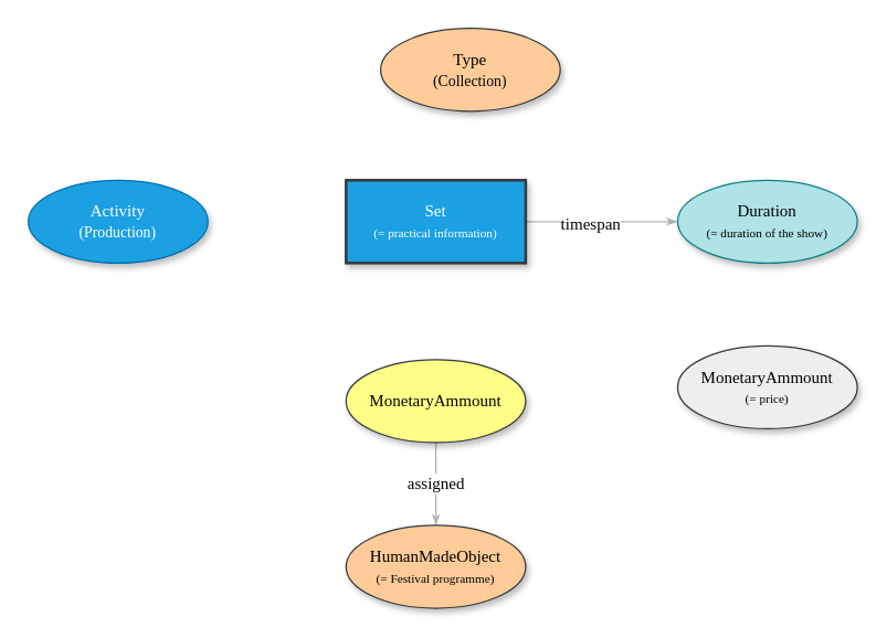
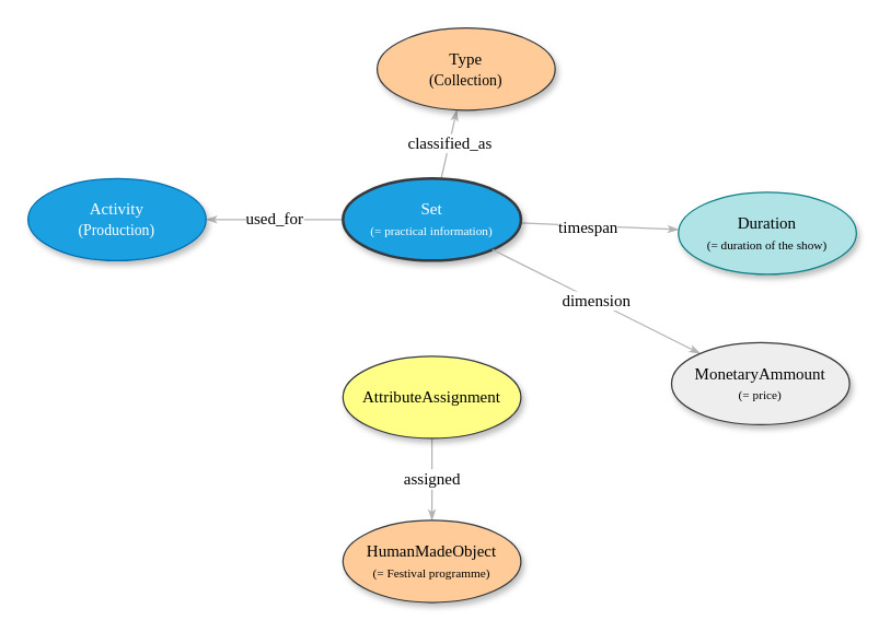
+ <mxCell id="5" value="&lt;span style=&quot;background-color: rgb(255, 255, 255);&quot;&gt;classified_as&lt;/span&gt;" style="edgeStyle=none;rounded=1;html=1;labelBackgroundColor=none;startArrow=none;startFill=0;startSize=5;endArrow=classicThin;endFill=1;endSize=5;jettySize=auto;orthogonalLoop=1;strokeColor=#B3B3B3;strokeWidth=1;fontFamily=Verdana;fontSize=12" parent="1" source="6" target="8" edge="1"><mxGeometry relative="1" as="geometry" /></mxCell>
+ <mxCell id="4" value="&lt;span style=&quot;background-color: rgb(255, 255, 255);&quot;&gt;used_for&lt;/span&gt;" style="edgeStyle=none;rounded=1;html=1;labelBackgroundColor=none;startArrow=none;startFill=0;startSize=5;endArrow=classicThin;endFill=1;endSize=5;jettySize=auto;orthogonalLoop=1;strokeColor=#B3B3B3;strokeWidth=1;fontFamily=Verdana;fontSize=12" parent="1" source="6" target="9" edge="1"><mxGeometry relative="1" as="geometry" /></mxCell>
- <mxCell id="6" value="&lt;span&gt;&lt;font style=&quot;color: rgb(255, 255, 255);&quot;&gt;Set&lt;/font&gt;&lt;/span&gt;&lt;div style=&quot;color: rgb(0, 0, 0);&quot;&gt;&lt;font style=&quot;font-size: 9px; color: rgb(255, 255, 255);&quot;&gt;(= practical information&lt;/font&gt;&lt;span style=&quot;color: light-dark(rgb(255, 255, 255), rgb(18, 18, 18)); font-size: 9px; background-color: transparent;&quot;&gt;)&lt;/span&gt;&lt;/div&gt;" style="whiteSpace=wrap;html=1;shadow=1;comic=0;labelBackgroundColor=none;strokeWidth=2;fontFamily=Verdana;fontSize=12;align=center;fillColor=#1ba1e2;fontColor=#ffffff;strokeColor=#36393D;rounded=0;" parent="1" vertex="1"><mxGeometry x="250" y="130" width="130" height="60" as="geometry" /></mxCell>
+ <mxCell id="6" value="&lt;span&gt;&lt;font style=&quot;color: rgb(255, 255, 255);&quot;&gt;Set&lt;/font&gt;&lt;/span&gt;&lt;div style=&quot;color: rgb(0, 0, 0);&quot;&gt;&lt;font style=&quot;font-size: 9px; color: rgb(255, 255, 255);&quot;&gt;(= practical information&lt;/font&gt;&lt;span style=&quot;color: light-dark(rgb(255, 255, 255), rgb(18, 18, 18)); font-size: 9px; background-color: transparent;&quot;&gt;)&lt;/span&gt;&lt;/div&gt;" style="ellipse;whiteSpace=wrap;html=1;rounded=0;shadow=1;comic=0;labelBackgroundColor=none;strokeWidth=2;fontFamily=Verdana;fontSize=12;align=center;fillColor=#1ba1e2;fontColor=#ffffff;strokeColor=#36393D;" parent="1" vertex="1"><mxGeometry x="250" y="130" width="130" height="60" as="geometry" /></mxCell>
- <mxCell id="7" value="&lt;span&gt;Duration&lt;/span&gt;&lt;div&gt;&lt;span&gt;&lt;font style=&quot;font-size: 9px;&quot;&gt;(= duration of the show)&lt;/font&gt;&lt;/span&gt;&lt;/div&gt;" style="ellipse;whiteSpace=wrap;html=1;rounded=0;shadow=1;comic=0;labelBackgroundColor=none;strokeWidth=1;fontFamily=Verdana;fontSize=12;align=center;fillColor=#b0e3e6;strokeColor=#0e8088;" parent="1" vertex="1"><mxGeometry x="490" y="130" width="130" height="60" as="geometry" /></mxCell>
+ <mxCell id="7" value="&lt;span&gt;Duration&lt;/span&gt;&lt;div&gt;&lt;span&gt;&lt;font style=&quot;font-size: 9px;&quot;&gt;(= duration of the show)&lt;/font&gt;&lt;/span&gt;&lt;/div&gt;" style="ellipse;whiteSpace=wrap;html=1;rounded=0;shadow=1;comic=0;labelBackgroundColor=none;strokeWidth=1;fontFamily=Verdana;fontSize=12;align=center;fillColor=#b0e3e6;strokeColor=#0e8088;" parent="1" vertex="1"><mxGeometry x="495" y="140" width="130" height="60" as="geometry" /></mxCell>
+ <mxCell id="10" value="&lt;span style=&quot;background-color: rgb(255, 255, 255);&quot;&gt;dimension&lt;/span&gt;" style="edgeStyle=none;rounded=1;html=1;labelBackgroundColor=none;startArrow=none;startFill=0;startSize=5;endArrow=classicThin;endFill=1;endSize=5;jettySize=auto;orthogonalLoop=1;strokeColor=#B3B3B3;strokeWidth=1;fontFamily=Verdana;fontSize=12" parent="1" source="6" target="11" edge="1"><mxGeometry relative="1" as="geometry"><mxPoint x="210" y="30" as="sourcePoint" /></mxGeometry></mxCell>
- <mxCell id="14" value="&lt;div&gt;&lt;font style=&quot;&quot;&gt;MonetaryAmmount&lt;/font&gt;&lt;/div&gt;" style="ellipse;whiteSpace=wrap;html=1;rounded=0;shadow=1;comic=0;labelBackgroundColor=none;strokeWidth=1;fontFamily=Verdana;fontSize=12;align=center;fillColor=#ffff88;strokeColor=#36393d;" parent="1" vertex="1"><mxGeometry x="250" y="260" width="130" height="60" as="geometry" /></mxCell>
+ <mxCell id="14" value="&lt;div&gt;&lt;font style=&quot;&quot;&gt;AttributeAssignment&lt;/font&gt;&lt;/div&gt;" style="ellipse;whiteSpace=wrap;html=1;rounded=0;shadow=1;comic=0;labelBackgroundColor=none;strokeWidth=1;fontFamily=Verdana;fontSize=12;align=center;fillColor=#ffff88;strokeColor=#36393d;" parent="1" vertex="1"><mxGeometry x="250" y="260" width="130" height="60" as="geometry" /></mxCell>
